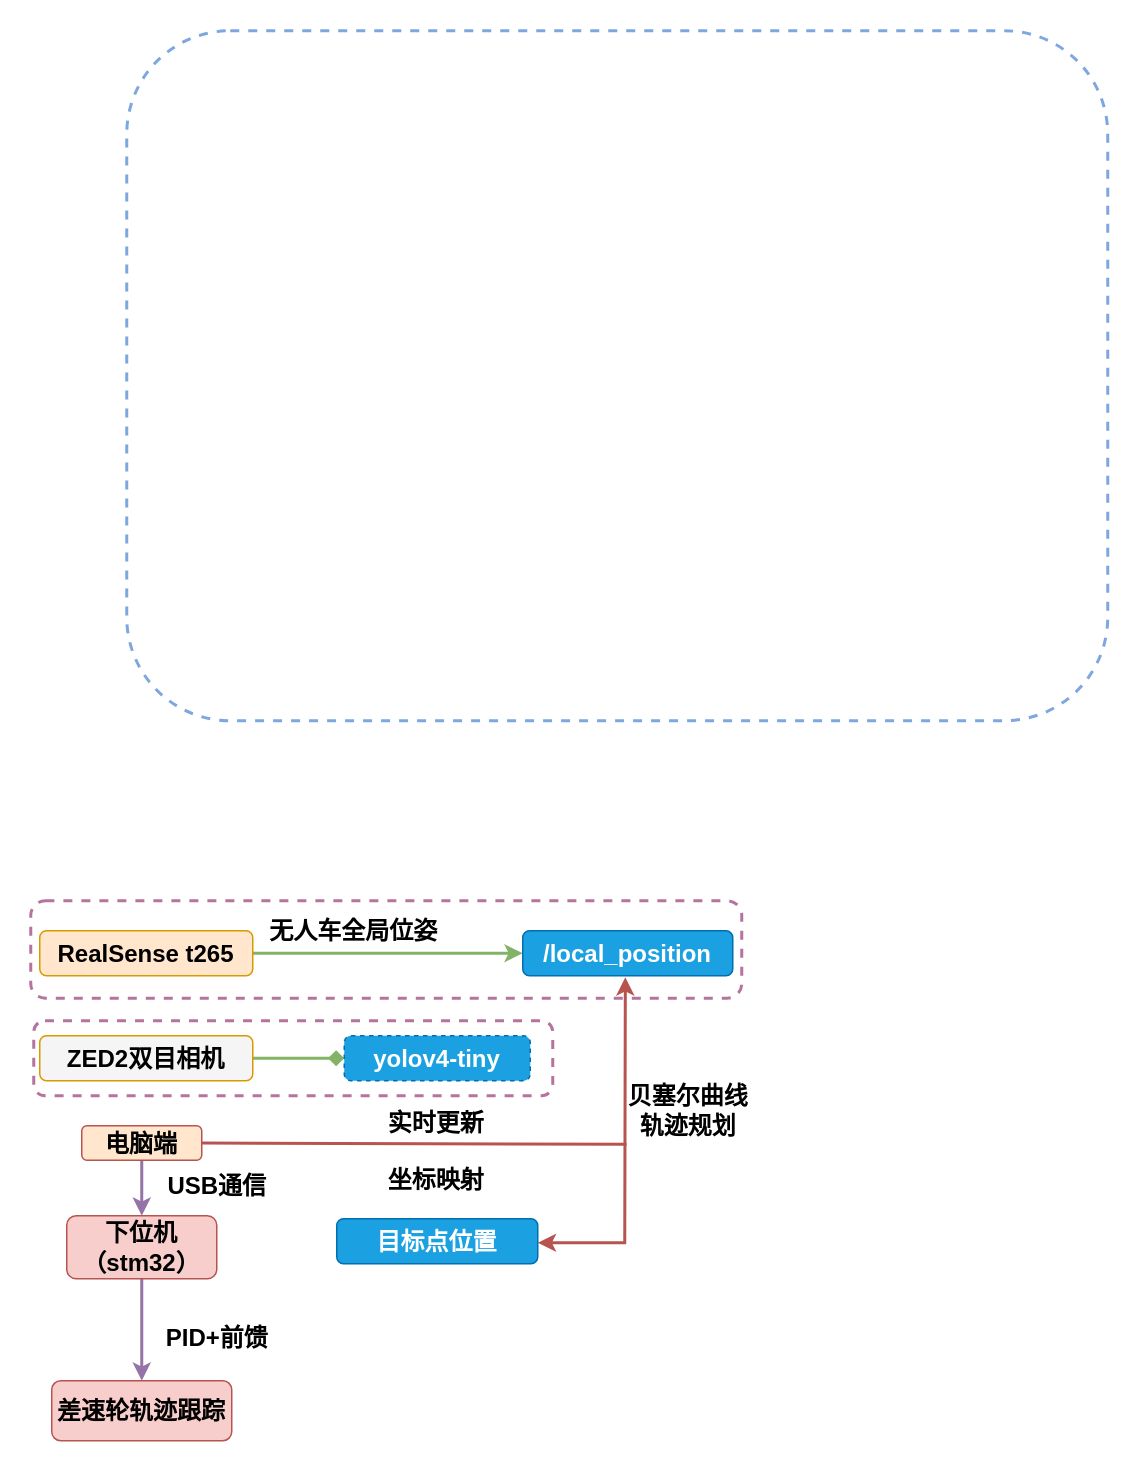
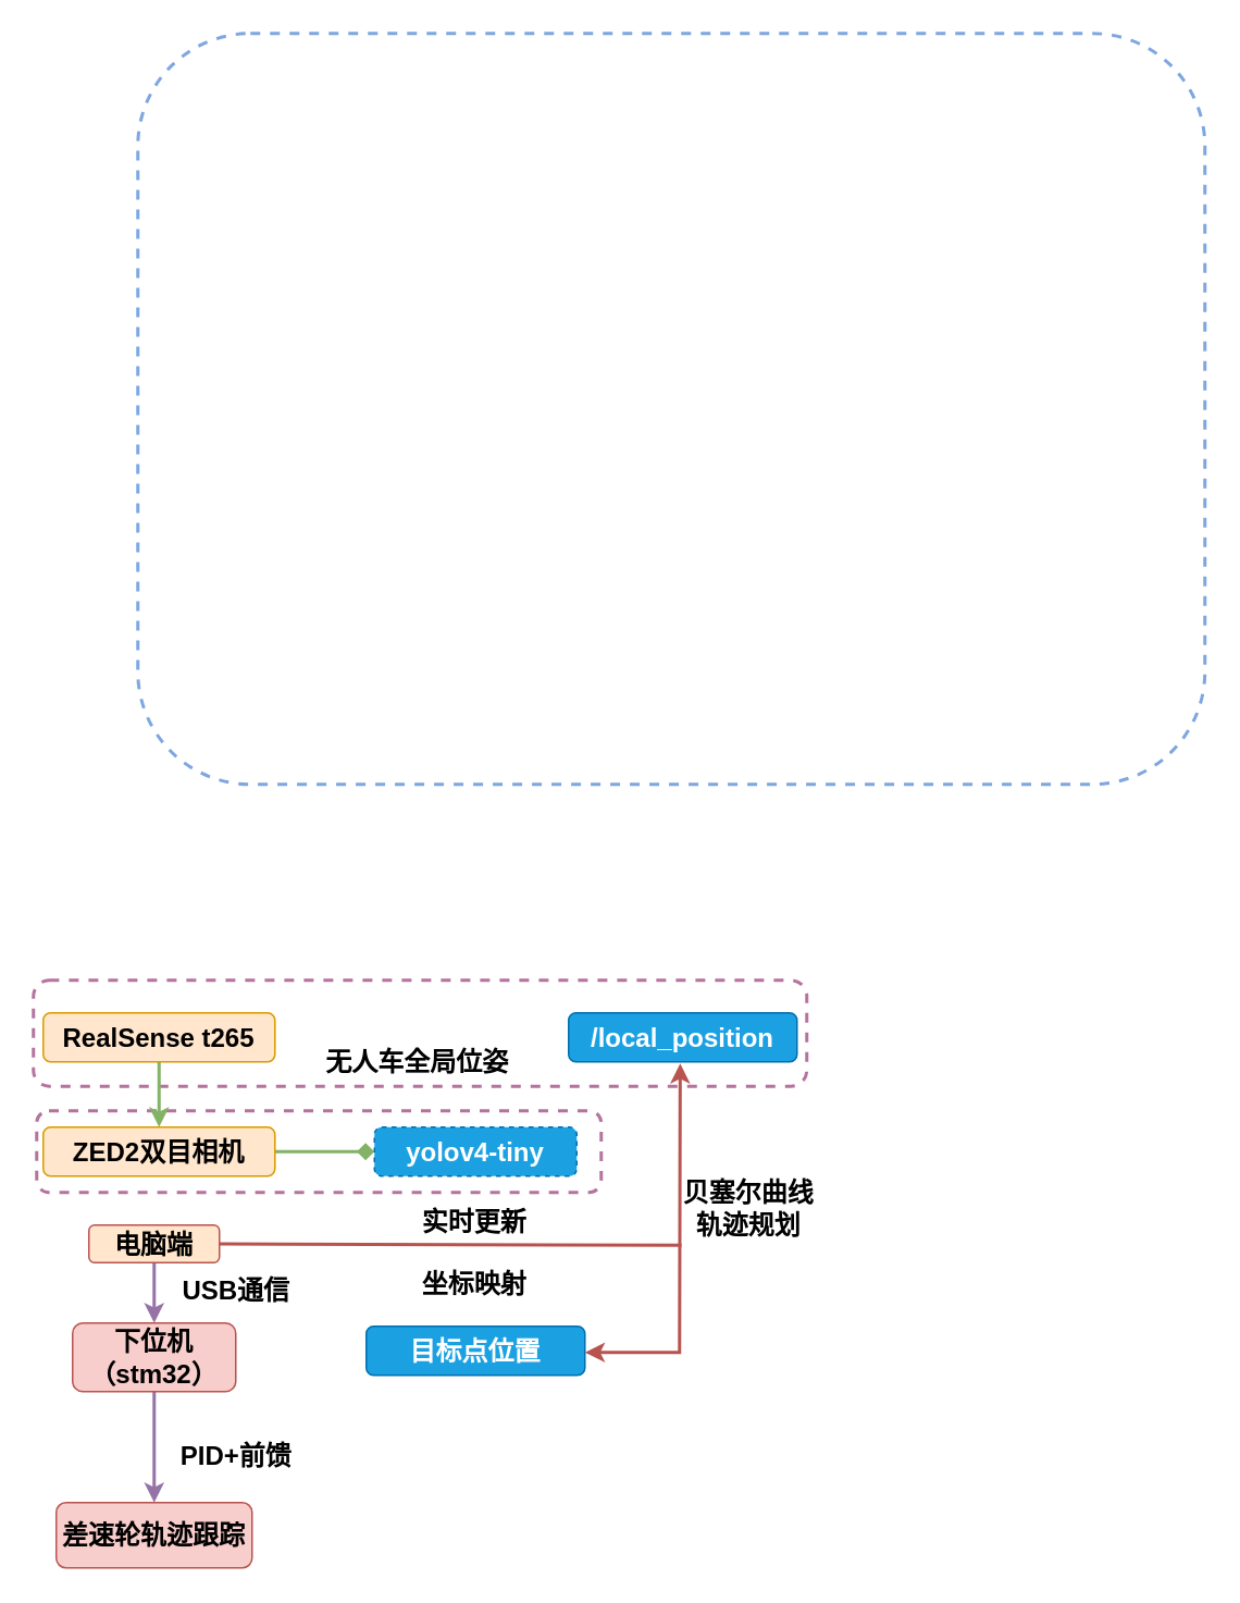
- <mxCell id="13" value="&lt;b style=&quot;font-size: 16px&quot;&gt;无人车全局位姿&lt;/b&gt;" style="text;html=1;resizable=0;autosize=1;align=center;verticalAlign=middle;points=[];fillColor=none;strokeColor=none;rounded=0;fontSize=16;" vertex="1" parent="1"><mxGeometry x="170.21" y="610" width="130" height="20" as="geometry" /></mxCell>
+ <mxCell id="13" value="&lt;b style=&quot;font-size: 16px&quot;&gt;无人车全局位姿&lt;/b&gt;" style="text;html=1;resizable=0;autosize=1;align=center;verticalAlign=middle;points=[];fillColor=none;strokeColor=none;rounded=0;fontSize=16;" vertex="1" parent="1"><mxGeometry x="190.21" y="640" width="130" height="20" as="geometry" /></mxCell>
- <mxCell id="5" style="edgeStyle=orthogonalEdgeStyle;rounded=0;orthogonalLoop=1;jettySize=auto;html=1;strokeWidth=2;fillColor=#d5e8d4;strokeColor=#82b366;" edge="1" parent="1" source="6" target="10"><mxGeometry relative="1" as="geometry" /></mxCell>
+ <mxCell id="5" style="edgeStyle=orthogonalEdgeStyle;rounded=0;orthogonalLoop=1;jettySize=auto;html=1;strokeWidth=2;fillColor=#d5e8d4;strokeColor=#82b366;" edge="1" parent="1" source="6" target="8"><mxGeometry relative="1" as="geometry" /></mxCell>
- <mxCell id="8" value="&lt;font color=&quot;#000000&quot;&gt;ZED2双目相机&lt;/font&gt;" style="rounded=1;whiteSpace=wrap;html=1;fontSize=16;fillColor=#f5f5f5;strokeColor=#d79b00;fontStyle=1;" vertex="1" parent="1"><mxGeometry x="26" y="690" width="142" height="30" as="geometry" /></mxCell>
+ <mxCell id="8" value="&lt;font color=&quot;#000000&quot;&gt;ZED2双目相机&lt;/font&gt;" style="rounded=1;whiteSpace=wrap;html=1;fontSize=16;fillColor=#ffe6cc;strokeColor=#d79b00;fontStyle=1" vertex="1" parent="1"><mxGeometry x="26" y="690" width="142" height="30" as="geometry" /></mxCell>
